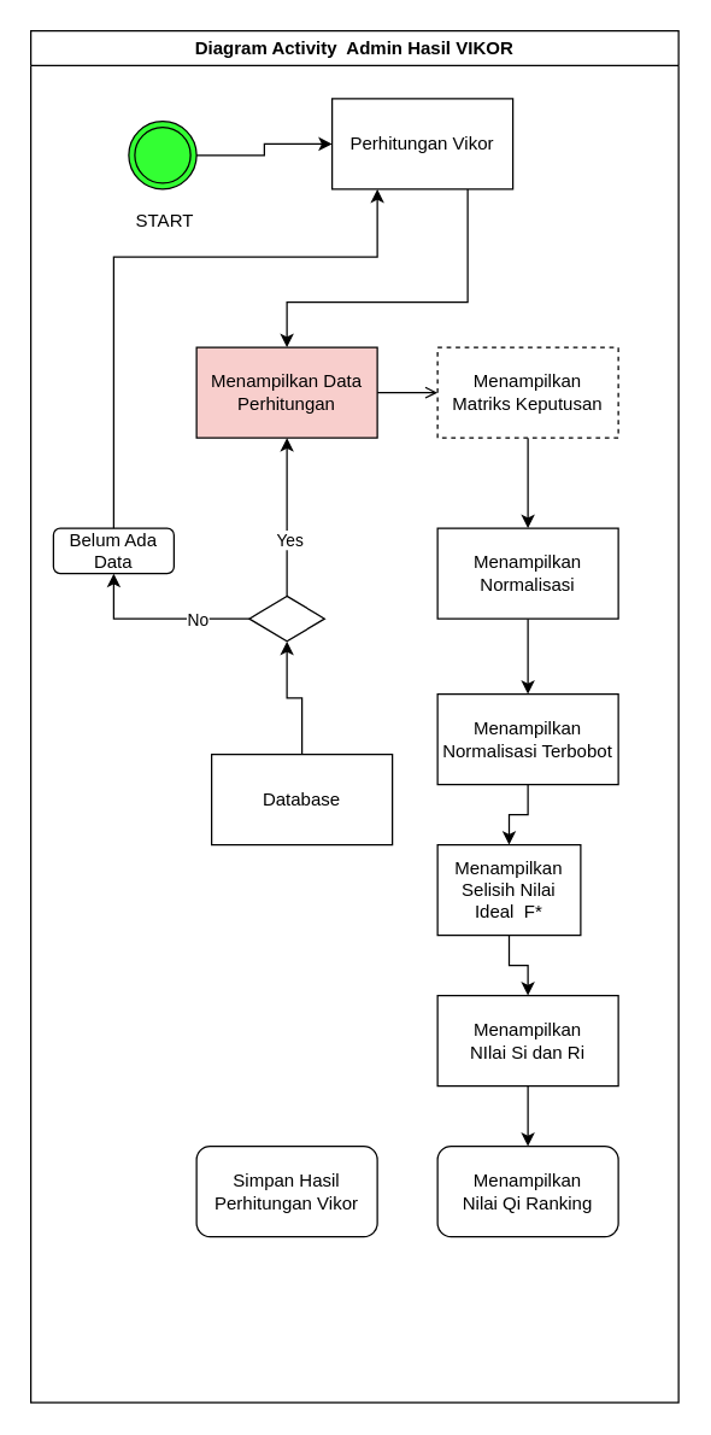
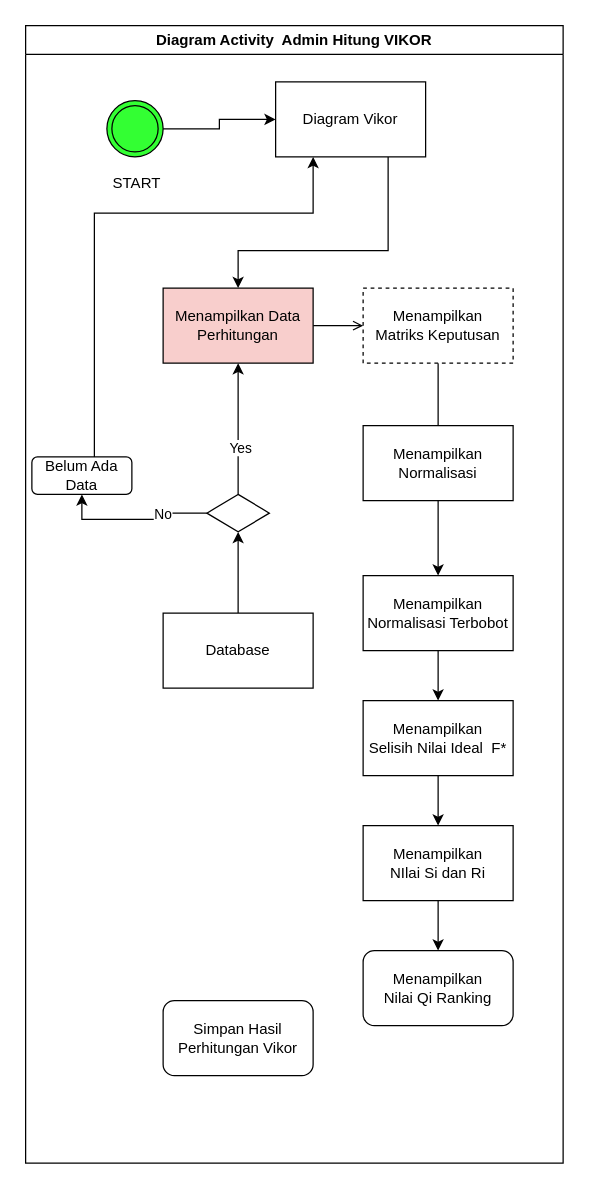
- <mxCell id="2" value="Diagram Activity&amp;nbsp; Admin Hasil VIKOR" style="swimlane;whiteSpace=wrap;html=1;" vertex="1" parent="1"><mxGeometry x="20" y="20" width="430" height="910" as="geometry" /></mxCell>
+ <mxCell id="2" value="Diagram Activity&amp;nbsp; Admin Hitung VIKOR" style="swimlane;whiteSpace=wrap;html=1;" vertex="1" parent="1"><mxGeometry x="20" y="20" width="430" height="910" as="geometry" /></mxCell>
- <mxCell id="8" value="Perhitungan Vikor" style="rounded=0;whiteSpace=wrap;html=1;" vertex="1" parent="2"><mxGeometry x="200" y="45" width="120" height="60" as="geometry" /></mxCell>
+ <mxCell id="8" value="Diagram Vikor" style="rounded=0;whiteSpace=wrap;html=1;" vertex="1" parent="2"><mxGeometry x="200" y="45" width="120" height="60" as="geometry" /></mxCell>
- <mxCell id="19" value="Belum Ada Data" style="rounded=1;whiteSpace=wrap;html=1;" vertex="1" parent="2"><mxGeometry x="15" y="330" width="80" height="30" as="geometry" /></mxCell>
+ <mxCell id="19" value="Belum Ada Data" style="rounded=1;whiteSpace=wrap;html=1;" vertex="1" parent="2"><mxGeometry x="5" y="345" width="80" height="30" as="geometry" /></mxCell>
- <mxCell id="21" value="Menampilkan&lt;div&gt;Normalisasi&lt;/div&gt;" style="rounded=0;whiteSpace=wrap;html=1;" vertex="1" parent="2"><mxGeometry x="270" y="330" width="120" height="60" as="geometry" /></mxCell>
+ <mxCell id="21" value="Menampilkan&lt;div&gt;Normalisasi&lt;/div&gt;" style="rounded=0;whiteSpace=wrap;html=1;" vertex="1" parent="2"><mxGeometry x="270" y="320" width="120" height="60" as="geometry" /></mxCell>
- <mxCell id="6" value="Database" style="rounded=0;whiteSpace=wrap;html=1;" vertex="1" parent="2"><mxGeometry x="120" y="480" width="120" height="60" as="geometry" /></mxCell>
+ <mxCell id="6" value="Database" style="rounded=0;whiteSpace=wrap;html=1;" vertex="1" parent="2"><mxGeometry x="110" y="470" width="120" height="60" as="geometry" /></mxCell>
- <mxCell id="25" value="Menampilkan&lt;div&gt;Selisih Nilai Ideal&amp;nbsp; F*&lt;/div&gt;" style="rounded=0;whiteSpace=wrap;html=1;" vertex="1" parent="2"><mxGeometry x="270" y="540" width="95" height="60" as="geometry" /></mxCell>
+ <mxCell id="25" value="Menampilkan&lt;div&gt;Selisih Nilai Ideal&amp;nbsp; F*&lt;/div&gt;" style="rounded=0;whiteSpace=wrap;html=1;" vertex="1" parent="2"><mxGeometry x="270" y="540" width="120" height="60" as="geometry" /></mxCell>
- <mxCell id="29" value="Simpan Hasil Perhitungan Vikor" style="rounded=1;whiteSpace=wrap;html=1;" vertex="1" parent="2"><mxGeometry x="110" y="740" width="120" height="60" as="geometry" /></mxCell>
+ <mxCell id="29" value="Simpan Hasil Perhitungan Vikor" style="rounded=1;whiteSpace=wrap;html=1;" vertex="1" parent="2"><mxGeometry x="110" y="780" width="120" height="60" as="geometry" /></mxCell>
